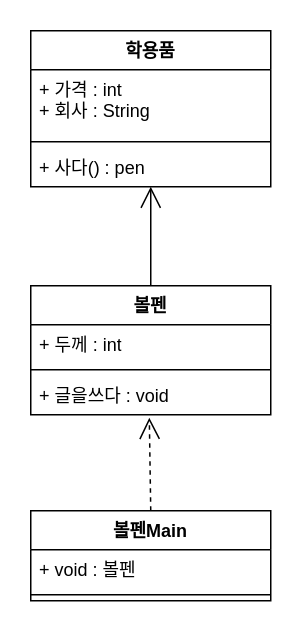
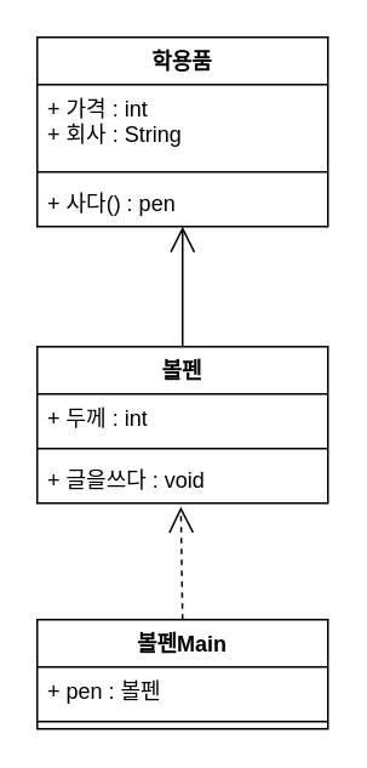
- <mxCell id="11" value="+ void : 볼펜" style="text;strokeColor=none;fillColor=none;align=left;verticalAlign=top;spacingLeft=4;spacingRight=4;overflow=hidden;rotatable=0;points=[[0,0.5],[1,0.5]];portConstraint=eastwest;whiteSpace=wrap;html=1;" vertex="1" parent="10"><mxGeometry y="26" width="160" height="26" as="geometry" /></mxCell>
+ <mxCell id="11" value="+ pen : 볼펜" style="text;strokeColor=none;fillColor=none;align=left;verticalAlign=top;spacingLeft=4;spacingRight=4;overflow=hidden;rotatable=0;points=[[0,0.5],[1,0.5]];portConstraint=eastwest;whiteSpace=wrap;html=1;" vertex="1" parent="10"><mxGeometry y="26" width="160" height="26" as="geometry" /></mxCell>
